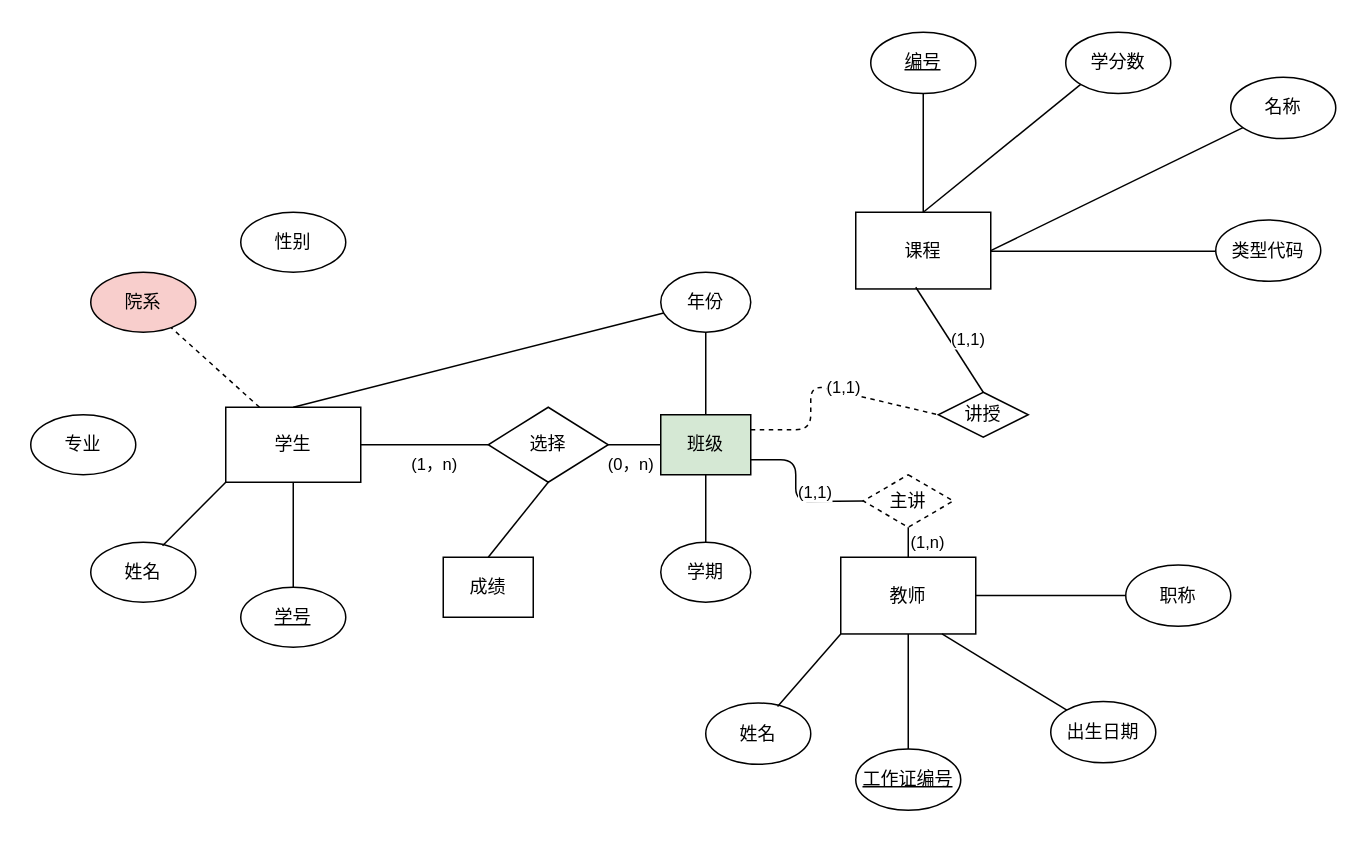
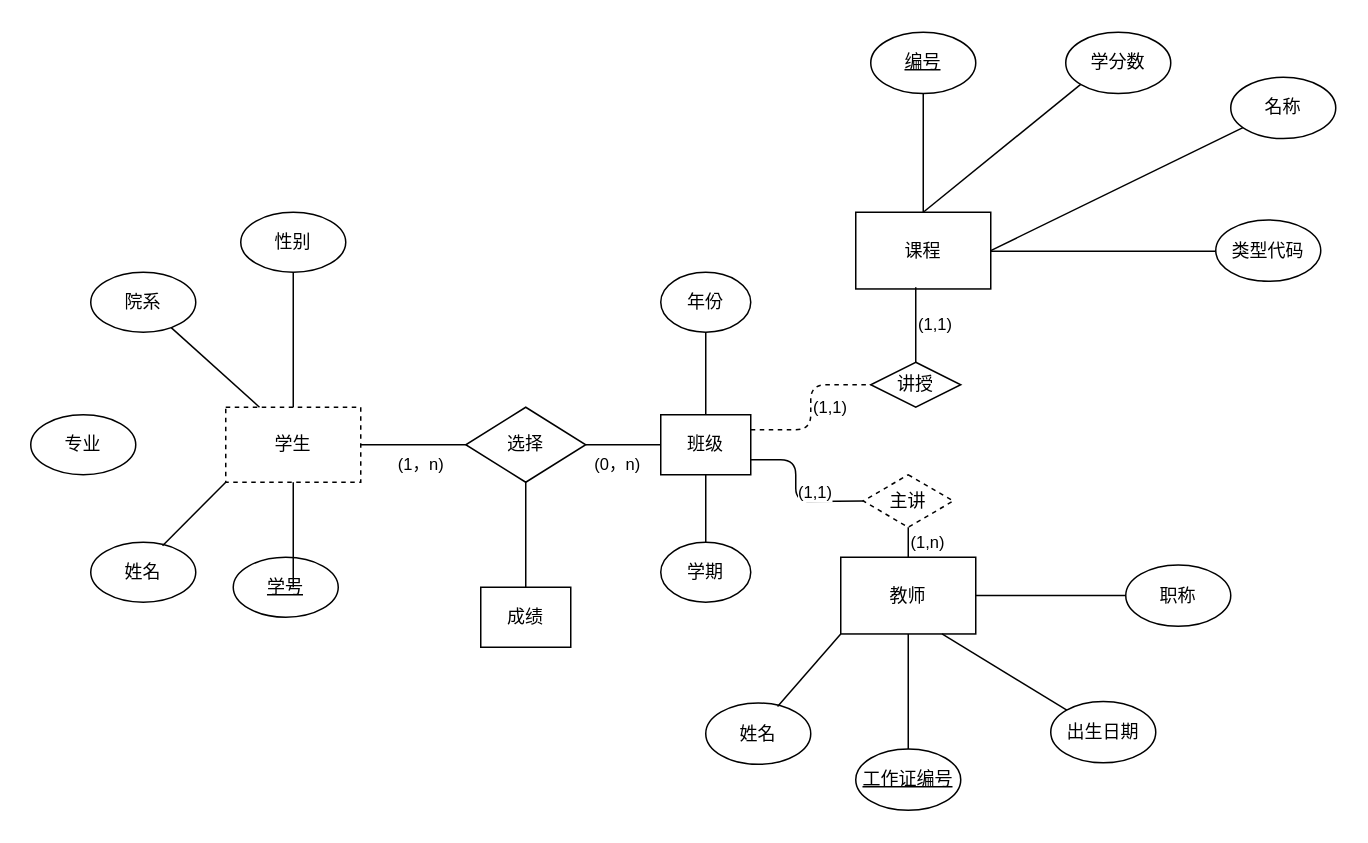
- <mxCell id="4" value="院系" style="ellipse;whiteSpace=wrap;html=1;fillColor=#f8cecc;" parent="2" vertex="1"><mxGeometry x="40" y="40" width="70" height="40" as="geometry" /></mxCell>
+ <mxCell id="4" value="院系" style="ellipse;whiteSpace=wrap;html=1;" parent="2" vertex="1"><mxGeometry x="40" y="40" width="70" height="40" as="geometry" /></mxCell>
- <mxCell id="12" value="" style="endArrow=none;html=1;exitX=0.5;exitY=0;exitDx=0;exitDy=0;" parent="2" source="3" target="27" edge="1"><mxGeometry width="50" height="50" relative="1" as="geometry"><mxPoint x="162.5" y="140" as="sourcePoint" /><mxPoint x="103.626" y="86.933" as="targetPoint" /></mxGeometry></mxCell>
+ <mxCell id="12" value="" style="endArrow=none;html=1;exitX=0.5;exitY=0;exitDx=0;exitDy=0;entryX=0.5;entryY=1;entryDx=0;entryDy=0;" parent="2" source="3" target="5" edge="1"><mxGeometry width="50" height="50" relative="1" as="geometry"><mxPoint x="162.5" y="140" as="sourcePoint" /><mxPoint x="103.626" y="86.933" as="targetPoint" /></mxGeometry></mxCell>
- <mxCell id="11" value="" style="endArrow=none;html=1;exitX=0.25;exitY=0;exitDx=0;exitDy=0;dashed=1;" parent="2" source="3" target="4" edge="1"><mxGeometry width="50" height="50" relative="1" as="geometry"><mxPoint x="215" y="290" as="sourcePoint" /><mxPoint x="215" y="220" as="targetPoint" /></mxGeometry></mxCell>
+ <mxCell id="11" value="" style="endArrow=none;html=1;exitX=0.25;exitY=0;exitDx=0;exitDy=0;" parent="2" source="3" target="4" edge="1"><mxGeometry width="50" height="50" relative="1" as="geometry"><mxPoint x="215" y="290" as="sourcePoint" /><mxPoint x="215" y="220" as="targetPoint" /></mxGeometry></mxCell>
- <mxCell id="37" value="讲授" style="rhombus;whiteSpace=wrap;html=1;rounded=0;sketch=0;" vertex="1" parent="1"><mxGeometry x="625" y="261" width="60" height="30" as="geometry" /></mxCell>
+ <mxCell id="37" value="讲授" style="rhombus;whiteSpace=wrap;html=1;rounded=0;sketch=0;" vertex="1" parent="1"><mxGeometry x="580" y="241" width="60" height="30" as="geometry" /></mxCell>
- <mxCell id="3" value="学生" style="rounded=0;whiteSpace=wrap;html=1;" parent="2" vertex="1"><mxGeometry x="130" y="130" width="90" height="50" as="geometry" /></mxCell>
+ <mxCell id="3" value="学生" style="rounded=0;whiteSpace=wrap;html=1;dashed=1;" parent="2" vertex="1"><mxGeometry x="130" y="130" width="90" height="50" as="geometry" /></mxCell>
- <mxCell id="13" value="选择" style="rhombus;whiteSpace=wrap;html=1;" vertex="1" parent="1"><mxGeometry x="325" y="271" width="80" height="50" as="geometry" /></mxCell>
+ <mxCell id="13" value="选择" style="rhombus;whiteSpace=wrap;html=1;" vertex="1" parent="1"><mxGeometry x="310" y="271" width="80" height="50" as="geometry" /></mxCell>
- <mxCell id="15" value="班级" style="rounded=0;whiteSpace=wrap;html=1;sketch=0;fillColor=#d5e8d4;" vertex="1" parent="1"><mxGeometry x="440" y="276" width="60" height="40" as="geometry" /></mxCell>
+ <mxCell id="15" value="班级" style="rounded=0;whiteSpace=wrap;html=1;sketch=0;" vertex="1" parent="1"><mxGeometry x="440" y="276" width="60" height="40" as="geometry" /></mxCell>
- <mxCell id="31" value="成绩" style="rounded=0;whiteSpace=wrap;html=1;sketch=0;" vertex="1" parent="1"><mxGeometry x="295" y="371" width="60" height="40" as="geometry" /></mxCell>
+ <mxCell id="31" value="成绩" style="rounded=0;whiteSpace=wrap;html=1;sketch=0;" vertex="1" parent="1"><mxGeometry x="320" y="391" width="60" height="40" as="geometry" /></mxCell>
- <mxCell id="7" value="&lt;u&gt;学号&lt;/u&gt;" style="ellipse;whiteSpace=wrap;html=1;" parent="2" vertex="1"><mxGeometry x="140" y="250" width="70" height="40" as="geometry" /></mxCell>
+ <mxCell id="7" value="&lt;u&gt;学号&lt;/u&gt;" style="ellipse;whiteSpace=wrap;html=1;" parent="2" vertex="1"><mxGeometry x="135" y="230" width="70" height="40" as="geometry" /></mxCell>
